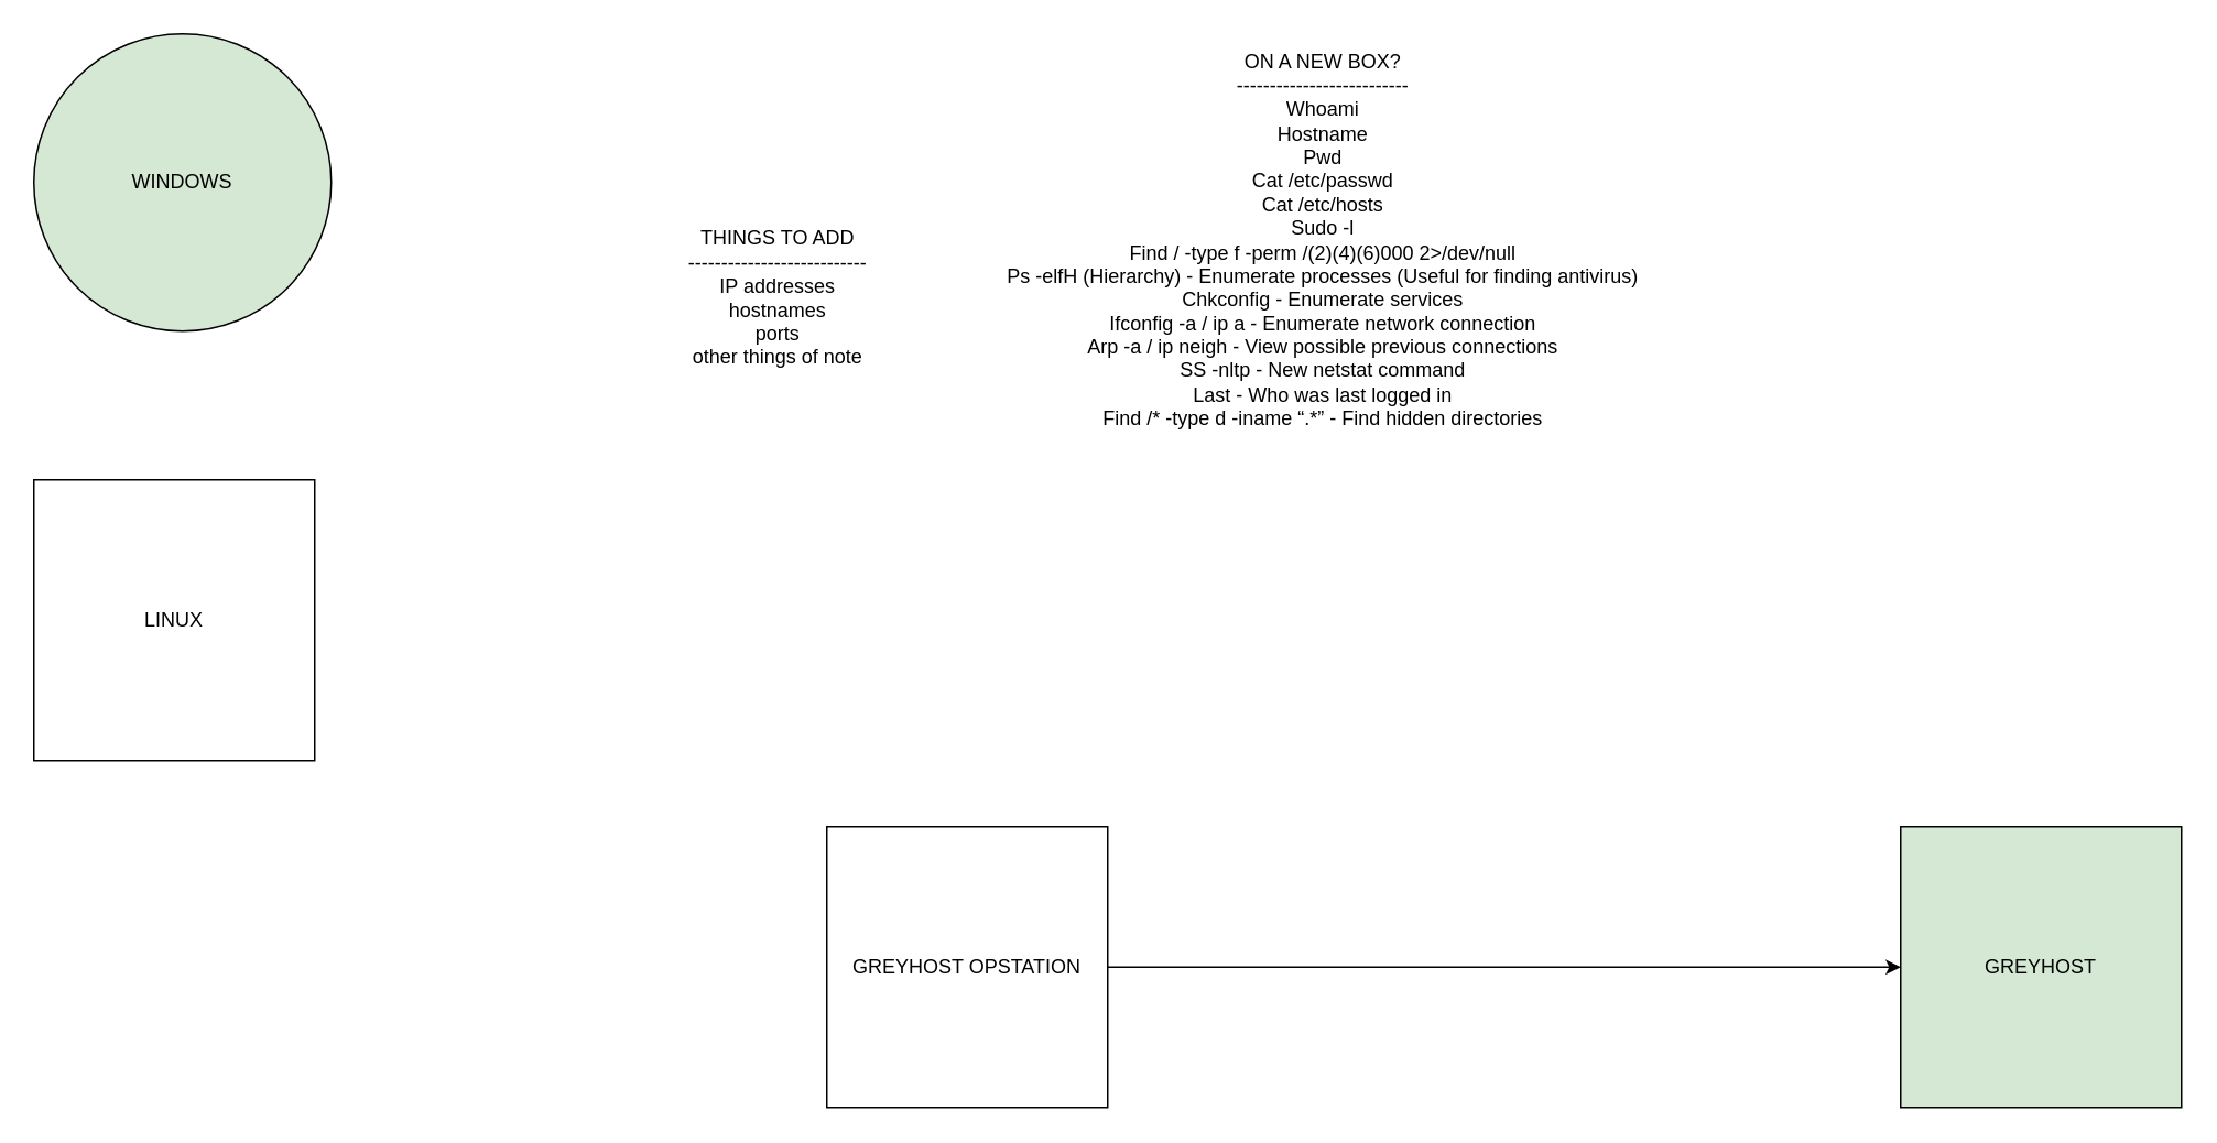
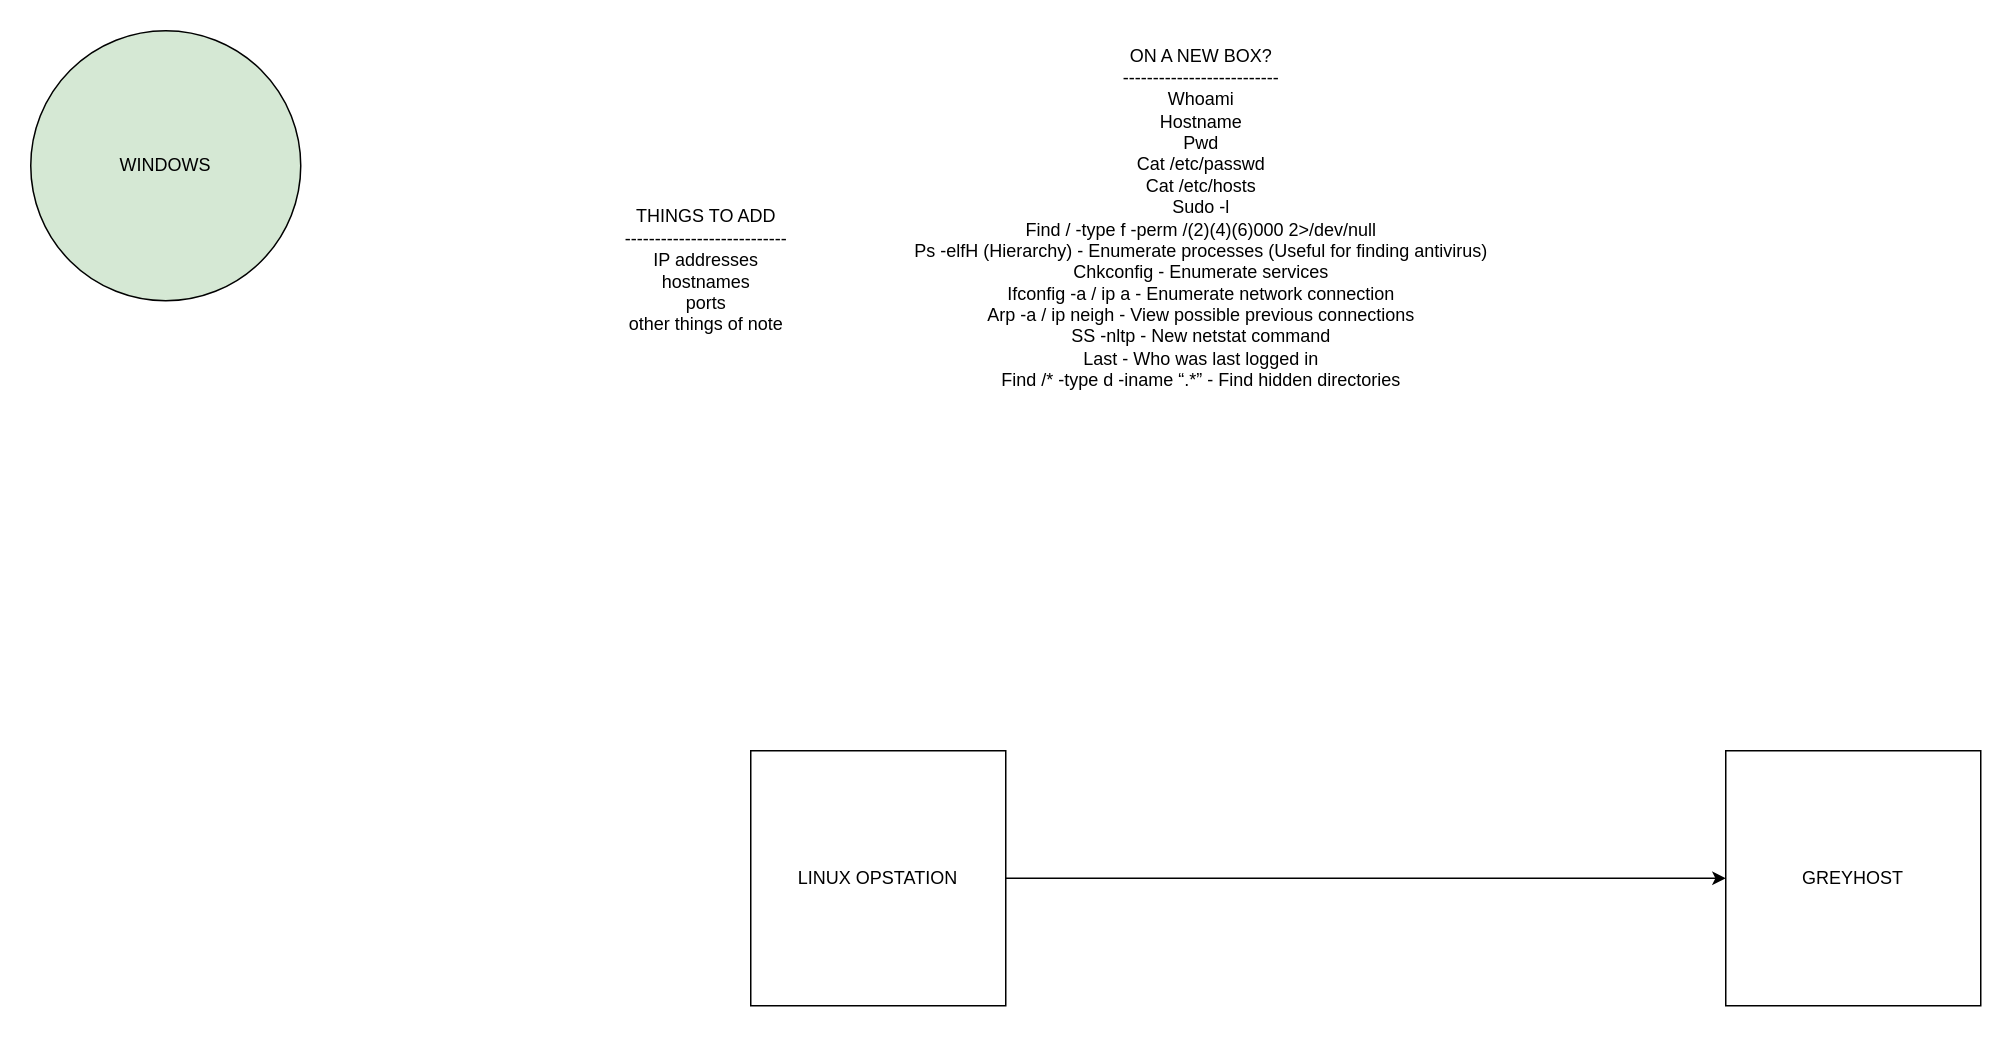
- <mxCell id="2" value="LINUX" style="whiteSpace=wrap;html=1;aspect=fixed;" parent="1" vertex="1"><mxGeometry x="20" y="290" width="170" height="170" as="geometry" /></mxCell>
- <mxCell id="5" value="GREYHOST OPSTATION" style="whiteSpace=wrap;html=1;aspect=fixed;" parent="1" vertex="1"><mxGeometry x="500" y="500" width="170" height="170" as="geometry" /></mxCell>
+ <mxCell id="5" value="LINUX OPSTATION" style="whiteSpace=wrap;html=1;aspect=fixed;" parent="1" vertex="1"><mxGeometry x="500" y="500" width="170" height="170" as="geometry" /></mxCell>
- <mxCell id="6" value="GREYHOST" style="whiteSpace=wrap;html=1;aspect=fixed;fillColor=#d5e8d4;" parent="1" vertex="1"><mxGeometry x="1150" y="500" width="170" height="170" as="geometry" /></mxCell>
+ <mxCell id="6" value="GREYHOST" style="whiteSpace=wrap;html=1;aspect=fixed;" parent="1" vertex="1"><mxGeometry x="1150" y="500" width="170" height="170" as="geometry" /></mxCell>
